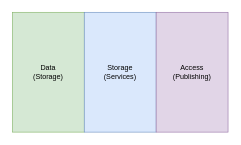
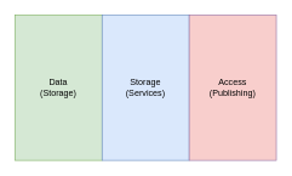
- <mxCell id="4" value="Access&lt;br&gt;(Publishing)" style="rounded=0;whiteSpace=wrap;html=1;fillColor=#e1d5e7;strokeColor=#9673a6;" parent="1" vertex="1"><mxGeometry x="260" y="20" width="120" height="200" as="geometry" /></mxCell>
+ <mxCell id="4" value="Access&lt;br&gt;(Publishing)" style="rounded=0;whiteSpace=wrap;html=1;fillColor=#f8cecc;strokeColor=#9673a6;" parent="1" vertex="1"><mxGeometry x="260" y="20" width="120" height="200" as="geometry" /></mxCell>
